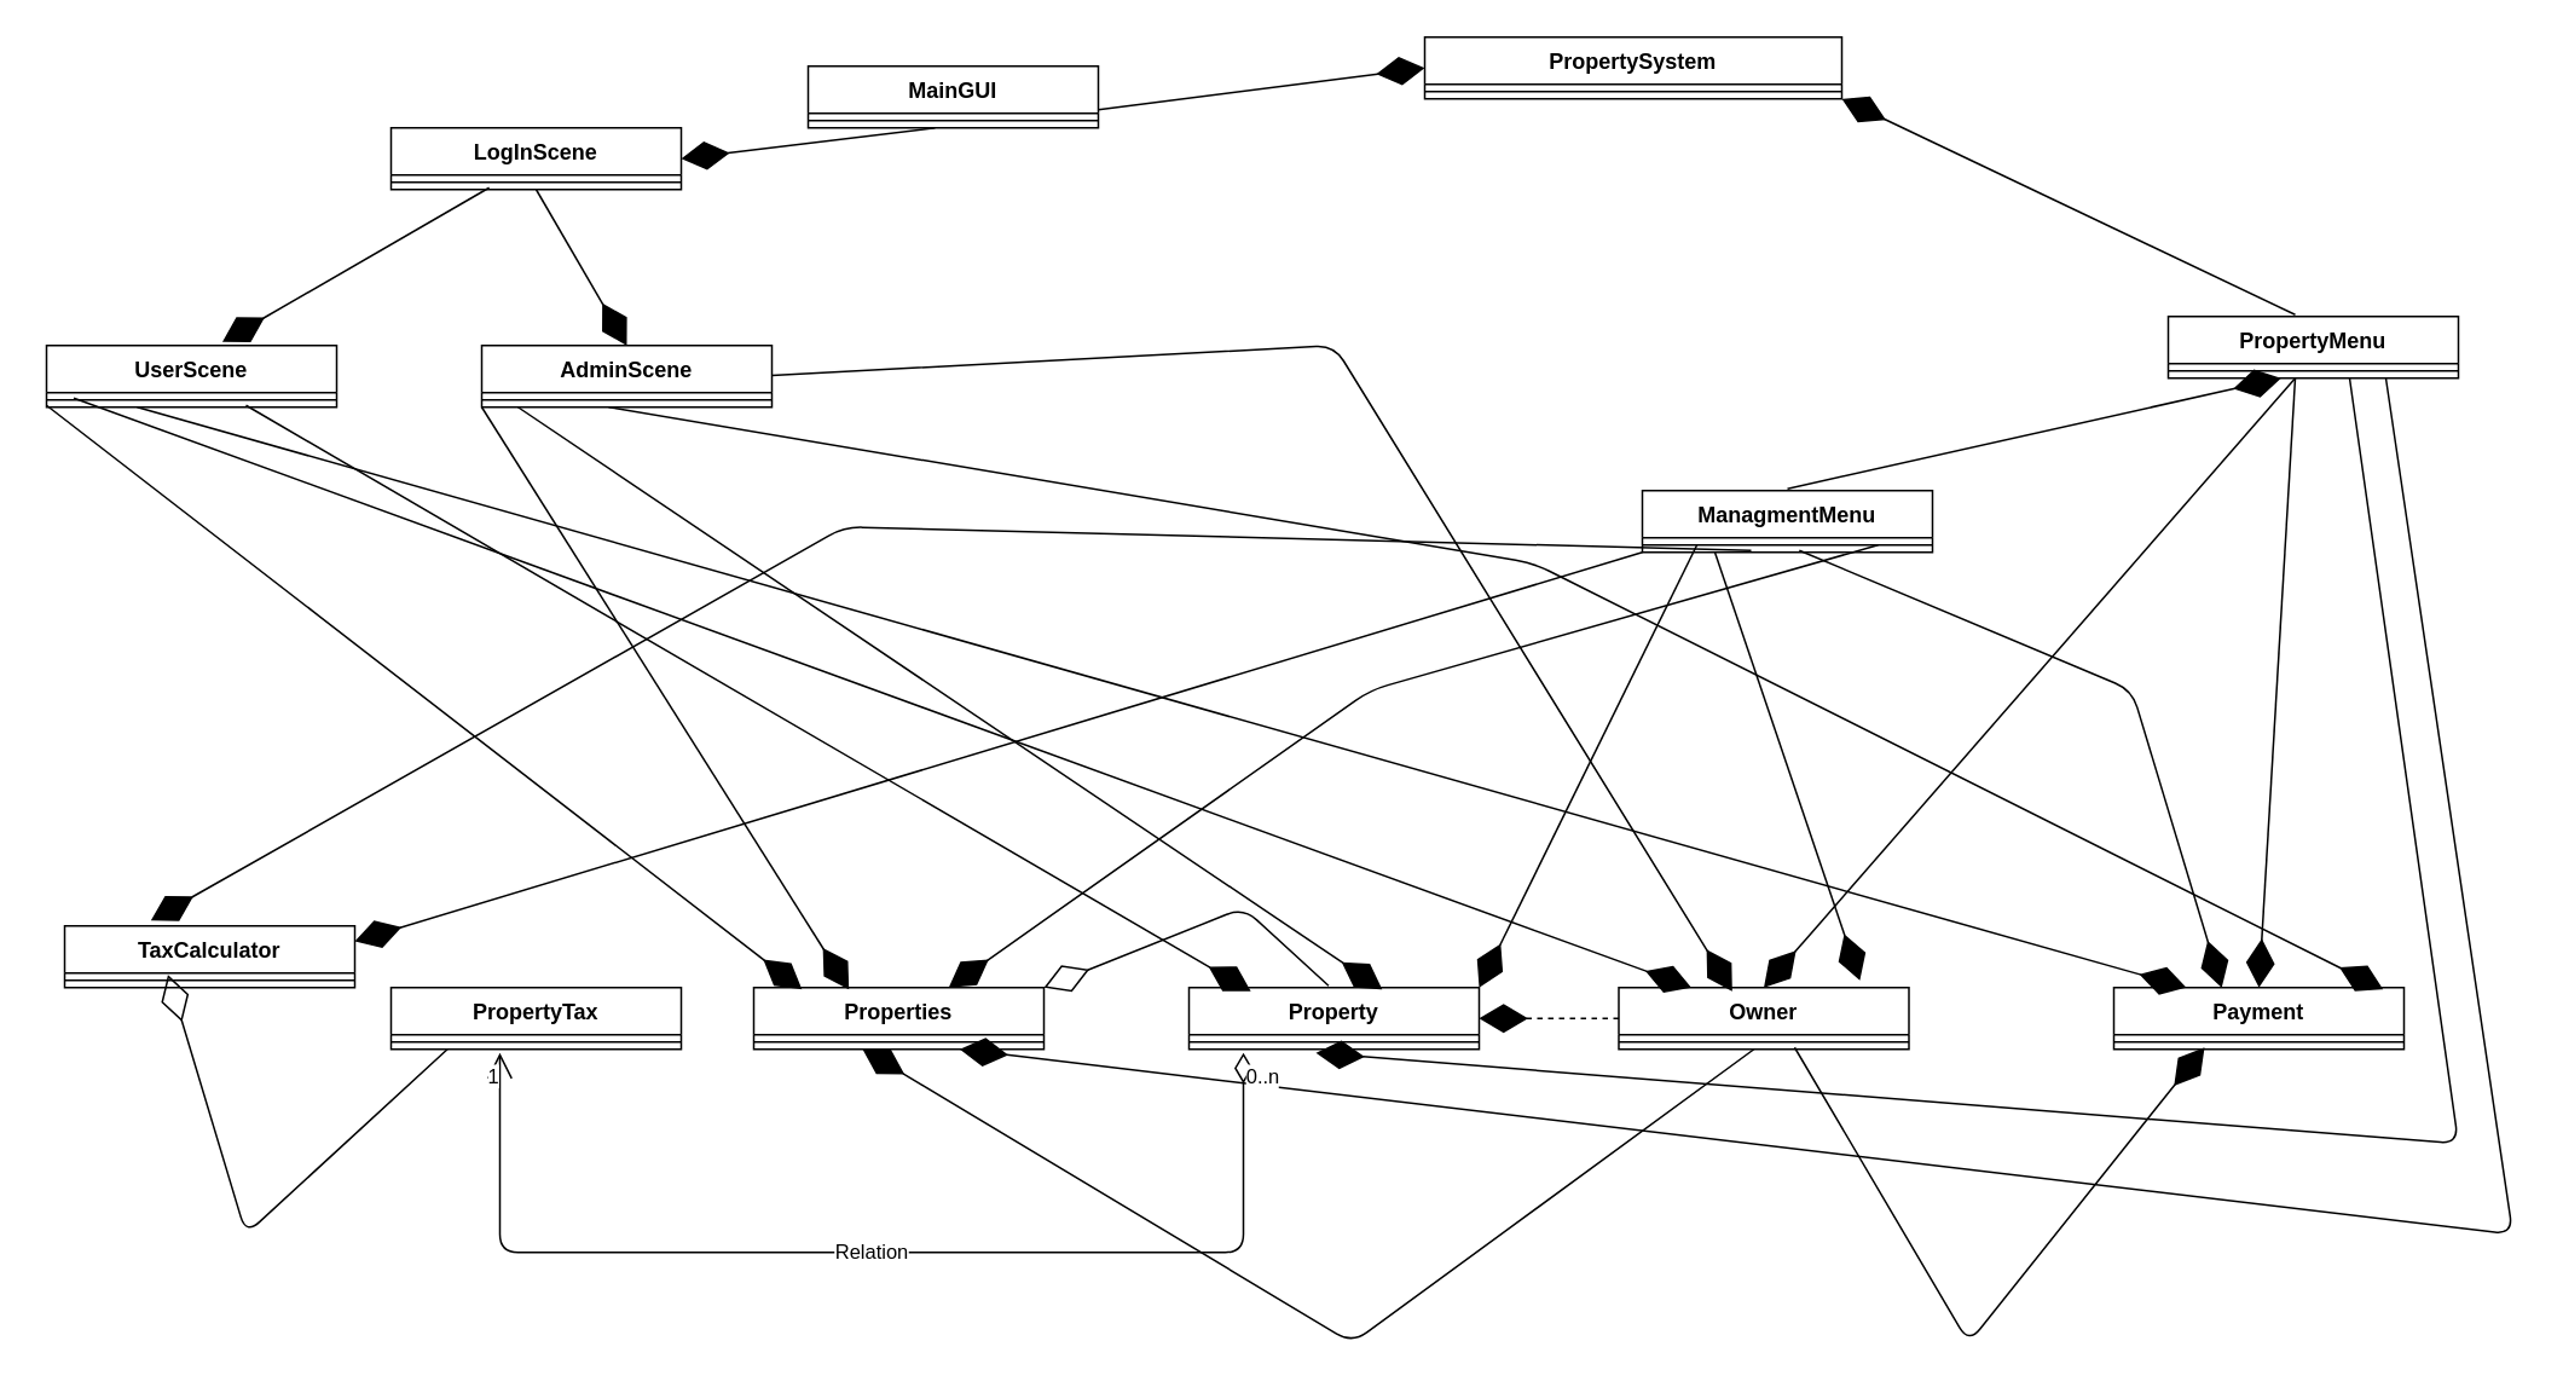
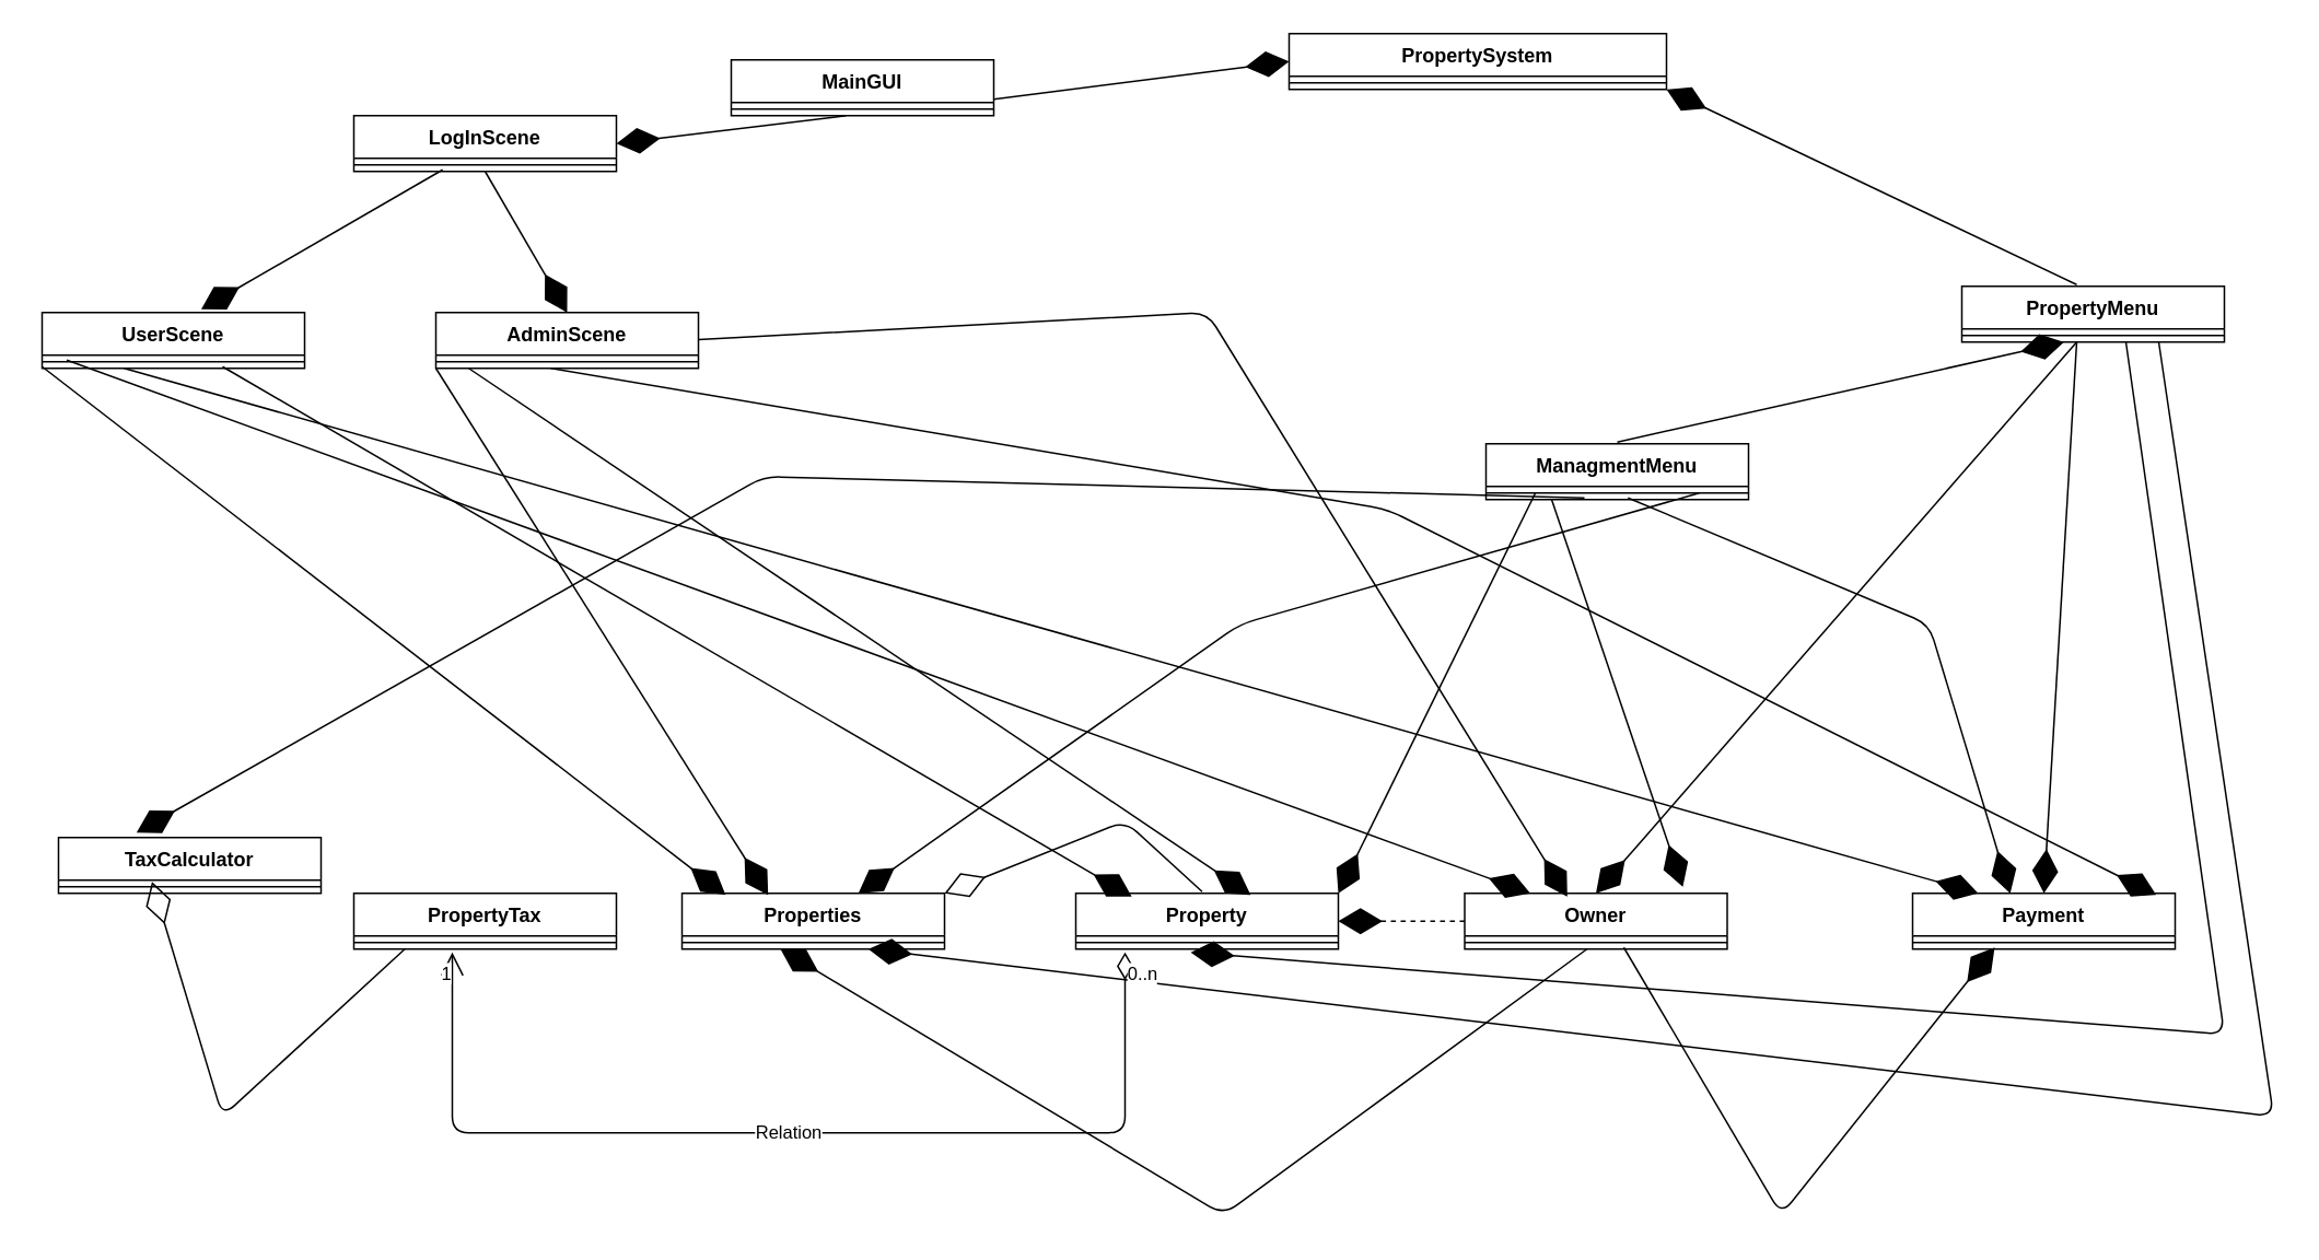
- <mxCell id="56" value="" style="endArrow=diamondThin;endFill=1;endSize=24;html=1;exitX=0;exitY=1;exitDx=0;exitDy=0;entryX=1;entryY=0.25;entryDx=0;entryDy=0;" edge="1" parent="1" source="4" target="8"><mxGeometry width="160" relative="1" as="geometry"><mxPoint x="930" y="340" as="sourcePoint" /><mxPoint x="1090" y="340" as="targetPoint" /></mxGeometry></mxCell>
